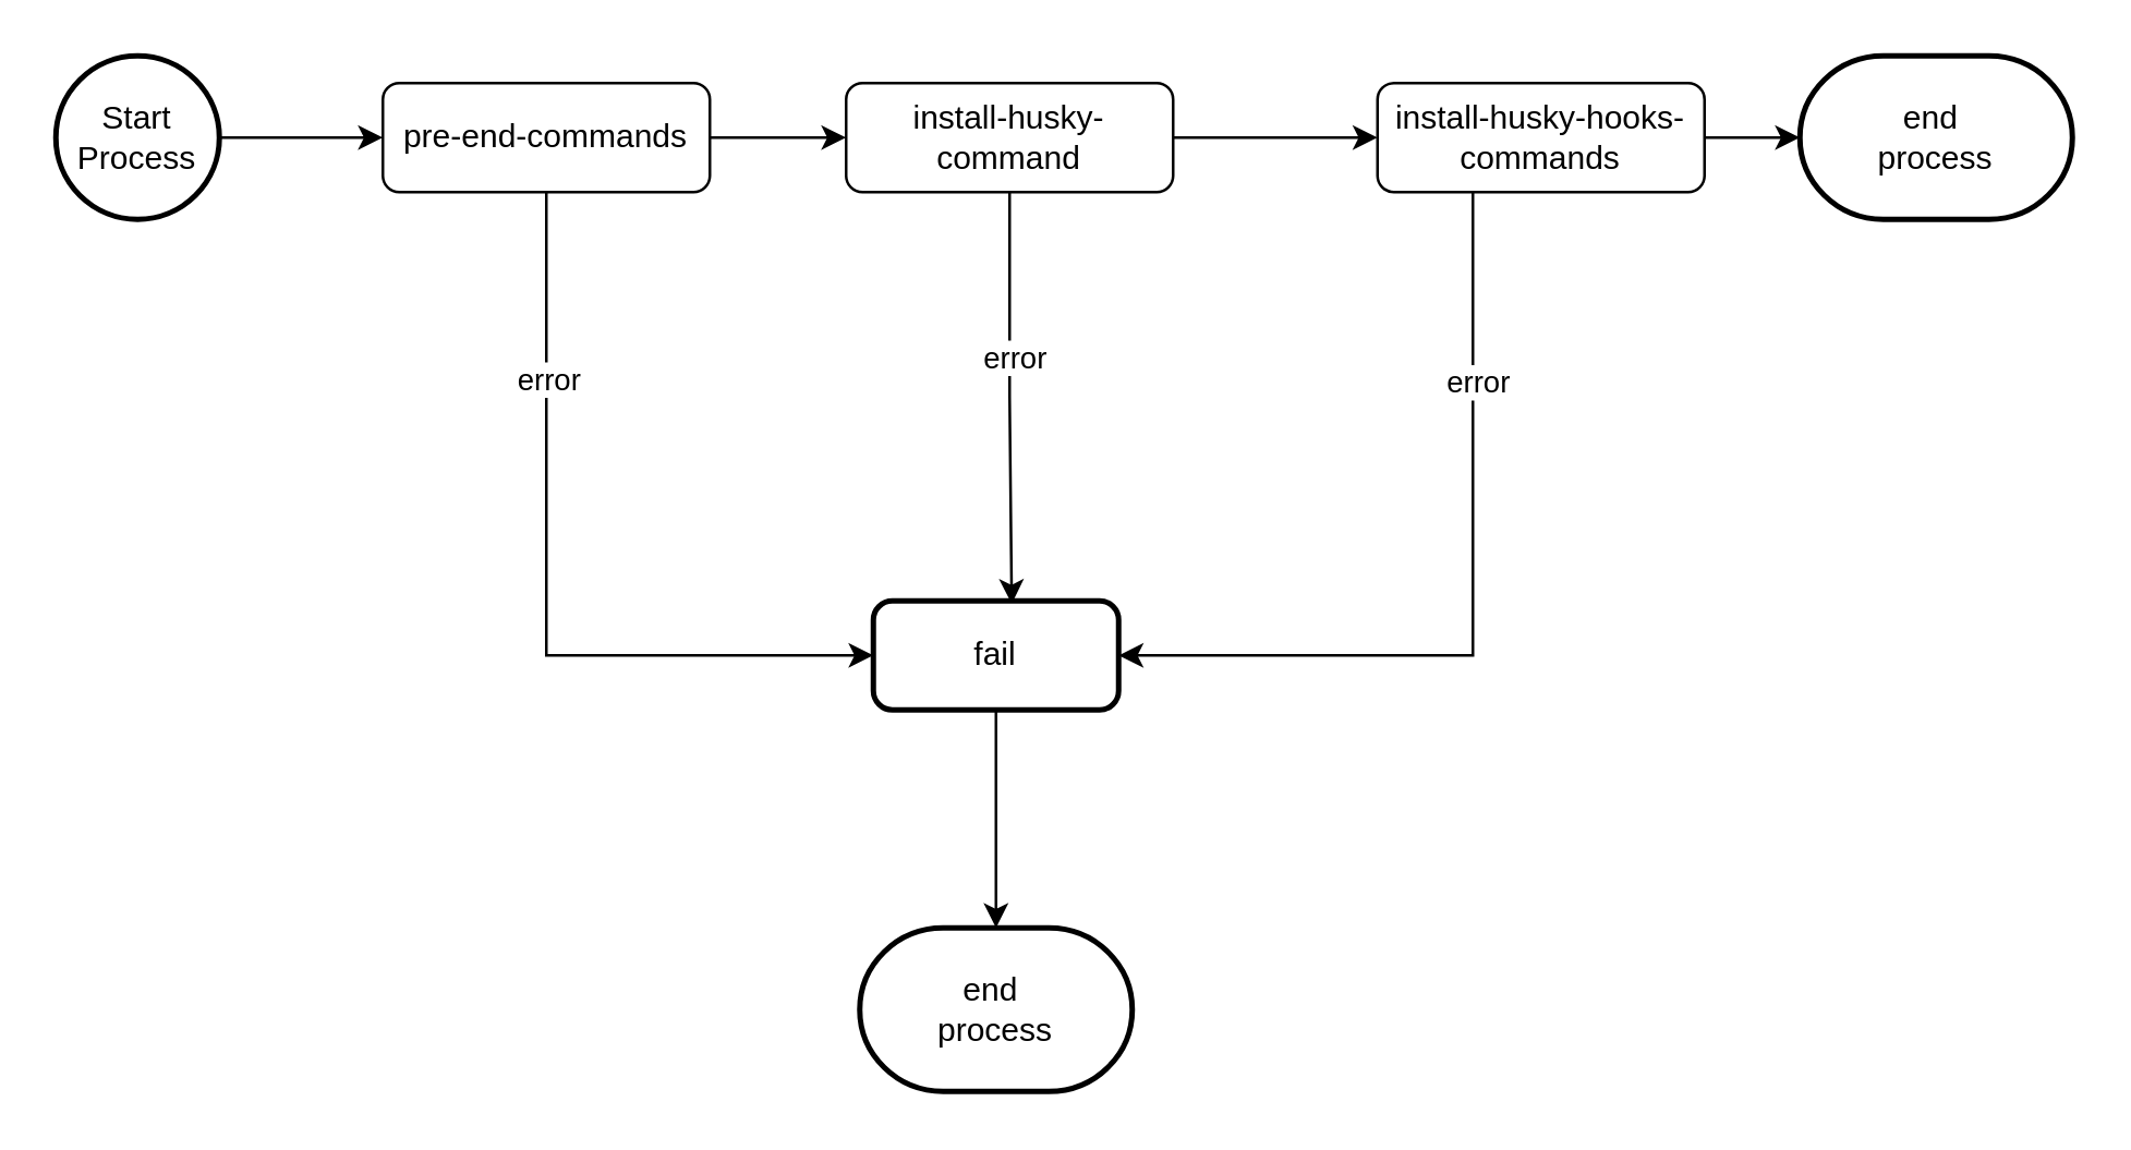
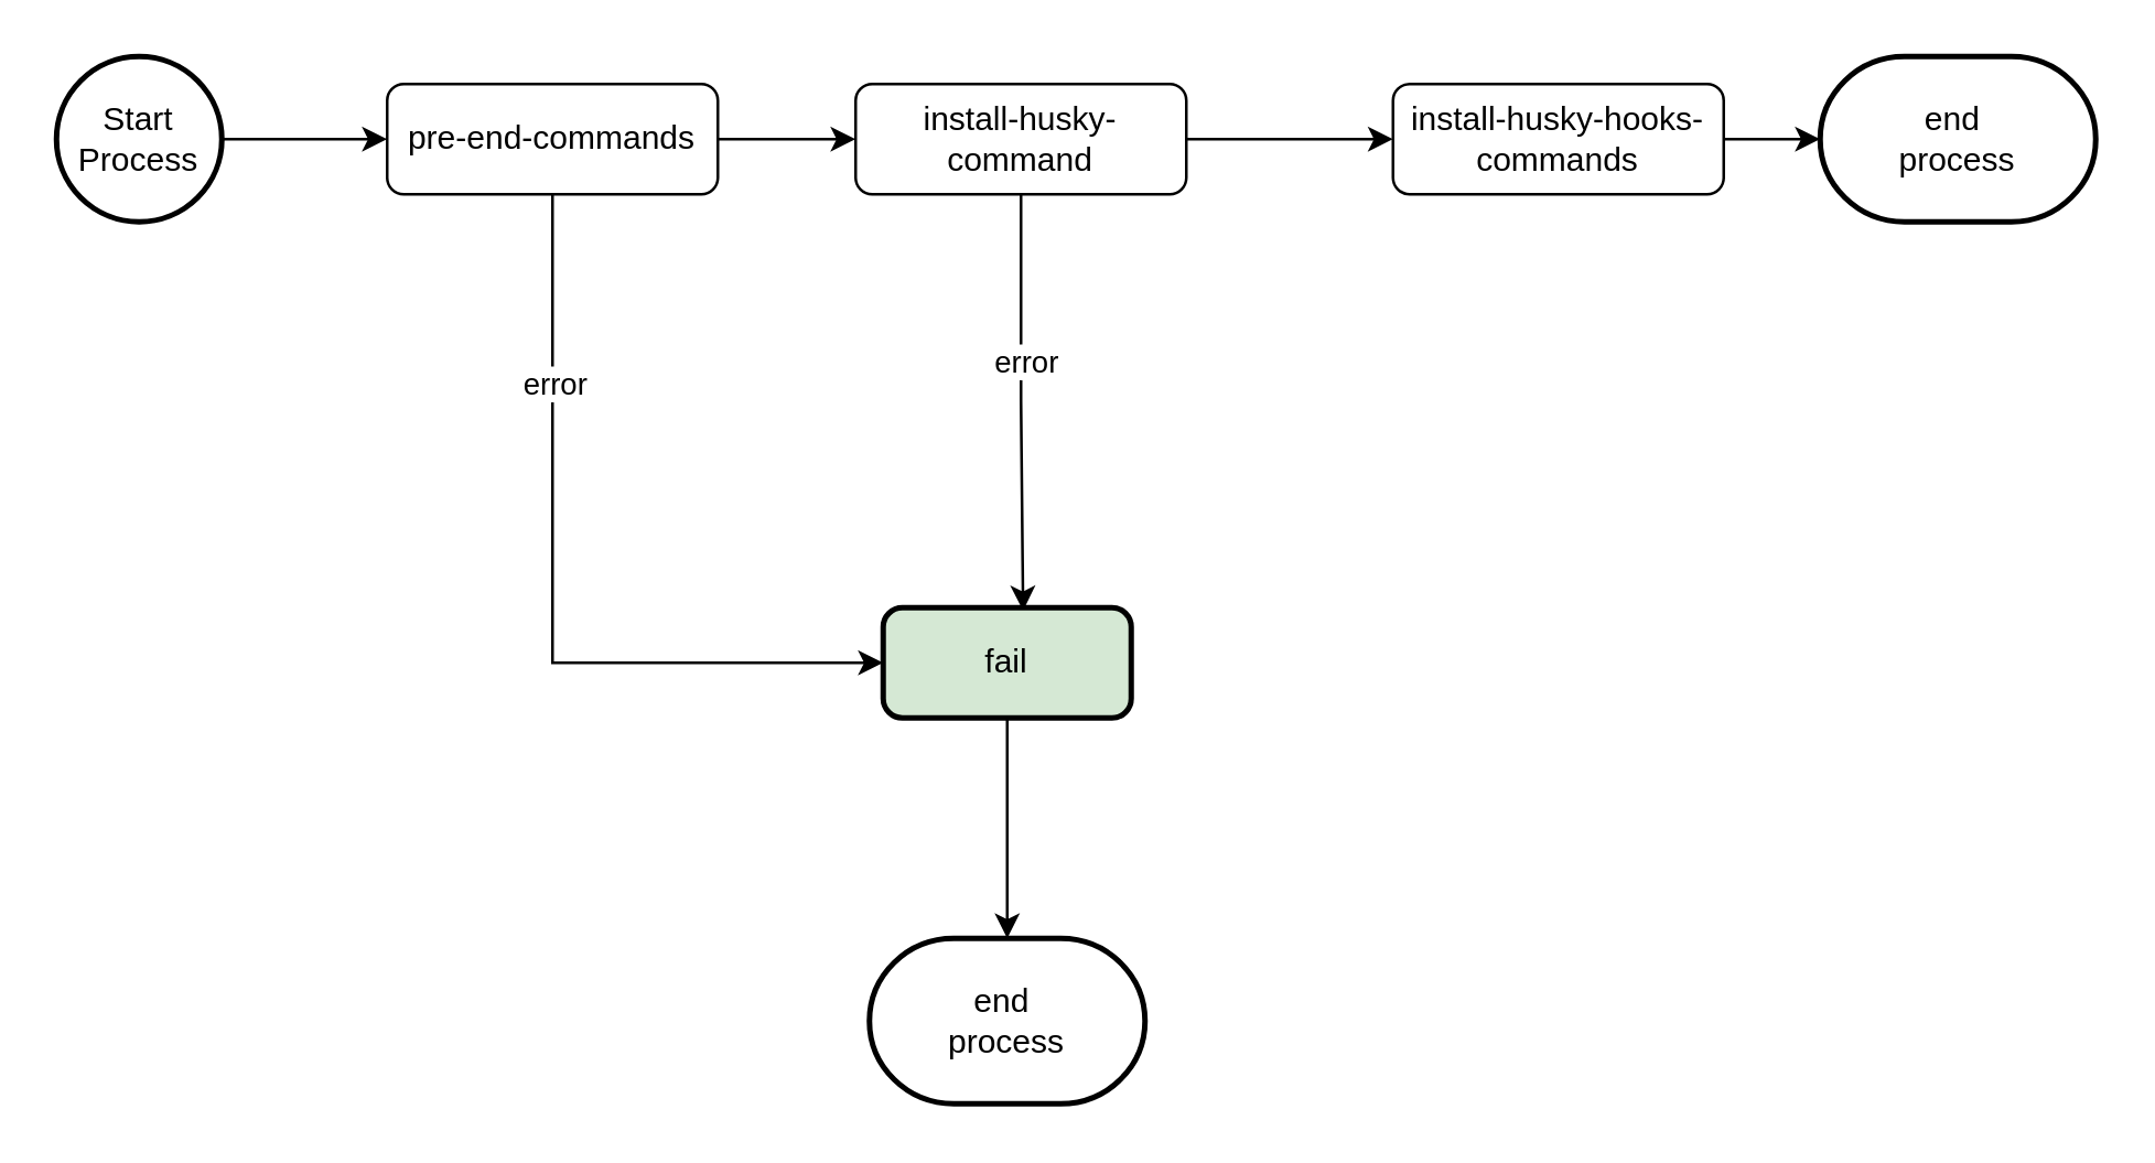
- <mxCell id="18" value="fail" style="rounded=1;whiteSpace=wrap;html=1;absoluteArcSize=1;arcSize=14;strokeWidth=2;" parent="1" vertex="1"><mxGeometry x="320" y="220" width="90" height="40" as="geometry" /></mxCell>
+ <mxCell id="18" value="fail" style="rounded=1;whiteSpace=wrap;html=1;absoluteArcSize=1;arcSize=14;strokeWidth=2;fillColor=#d5e8d4;" parent="1" vertex="1"><mxGeometry x="320" y="220" width="90" height="40" as="geometry" /></mxCell>
- <mxCell id="11" style="edgeStyle=orthogonalEdgeStyle;rounded=0;orthogonalLoop=1;jettySize=auto;html=1;entryX=1;entryY=0.5;entryDx=0;entryDy=0;" parent="1" source="13" target="18" edge="1"><mxGeometry relative="1" as="geometry"><Array as="points"><mxPoint x="540" y="240" /></Array></mxGeometry></mxCell>
- <mxCell id="12" value="error" style="edgeLabel;html=1;align=center;verticalAlign=middle;resizable=0;points=[];" parent="11" vertex="1" connectable="0"><mxGeometry x="-0.537" y="1" relative="1" as="geometry"><mxPoint as="offset" /></mxGeometry></mxCell>
